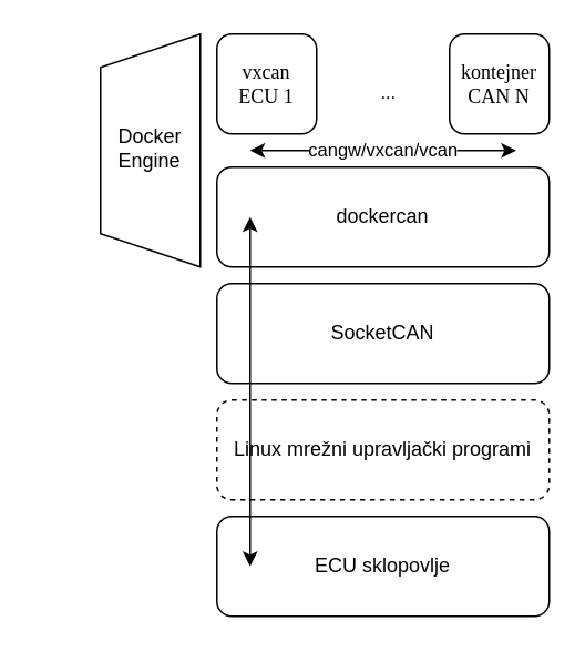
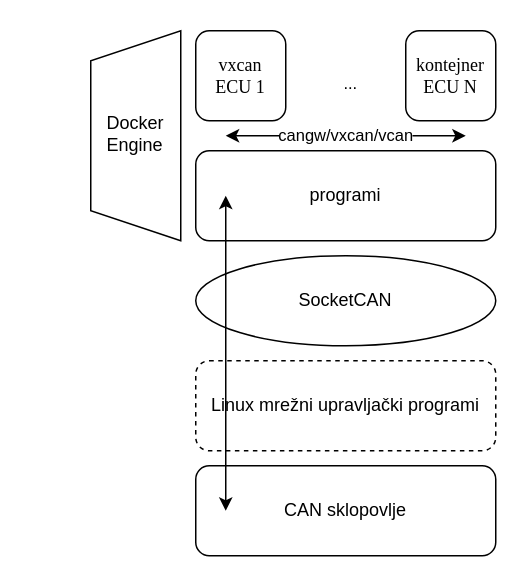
- <mxCell id="5" value="&lt;div&gt;kontejner&lt;br&gt;&lt;/div&gt;&lt;div&gt;CAN N&lt;/div&gt;" style="rounded=1;whiteSpace=wrap;html=1;pointerEvents=0;strokeColor=default;align=center;verticalAlign=middle;fontFamily=Times New Roman;fontSize=12;fontColor=default;fillColor=none;container=0;" vertex="1" parent="1"><mxGeometry x="270" y="20" width="60" height="60" as="geometry" /></mxCell>
+ <mxCell id="5" value="&lt;div&gt;kontejner&lt;br&gt;&lt;/div&gt;&lt;div&gt;ECU N&lt;/div&gt;" style="rounded=1;whiteSpace=wrap;html=1;pointerEvents=0;strokeColor=default;align=center;verticalAlign=middle;fontFamily=Times New Roman;fontSize=12;fontColor=default;fillColor=none;container=0;" vertex="1" parent="1"><mxGeometry x="270" y="20" width="60" height="60" as="geometry" /></mxCell>
- <mxCell id="2" value="dockercan" style="rounded=1;whiteSpace=wrap;html=1;fillColor=none;" vertex="1" parent="1"><mxGeometry x="130" y="100" width="200" height="60" as="geometry" /></mxCell>
+ <mxCell id="2" value="programi" style="rounded=1;whiteSpace=wrap;html=1;fillColor=none;" vertex="1" parent="1"><mxGeometry x="130" y="100" width="200" height="60" as="geometry" /></mxCell>
- <mxCell id="3" value="SocketCAN" style="rounded=1;whiteSpace=wrap;html=1;fillColor=none;" vertex="1" parent="1"><mxGeometry x="130" y="170" width="200" height="60" as="geometry" /></mxCell>
+ <mxCell id="3" value="SocketCAN" style="ellipse;whiteSpace=wrap;html=1;fillColor=none;" vertex="1" parent="1"><mxGeometry x="130" y="170" width="200" height="60" as="geometry" /></mxCell>
- <mxCell id="7" value="ECU sklopovlje" style="rounded=1;whiteSpace=wrap;html=1;fillColor=none;" vertex="1" parent="1"><mxGeometry x="130" y="310" width="200" height="60" as="geometry" /></mxCell>
+ <mxCell id="7" value="CAN sklopovlje" style="rounded=1;whiteSpace=wrap;html=1;fillColor=none;" vertex="1" parent="1"><mxGeometry x="130" y="310" width="200" height="60" as="geometry" /></mxCell>
